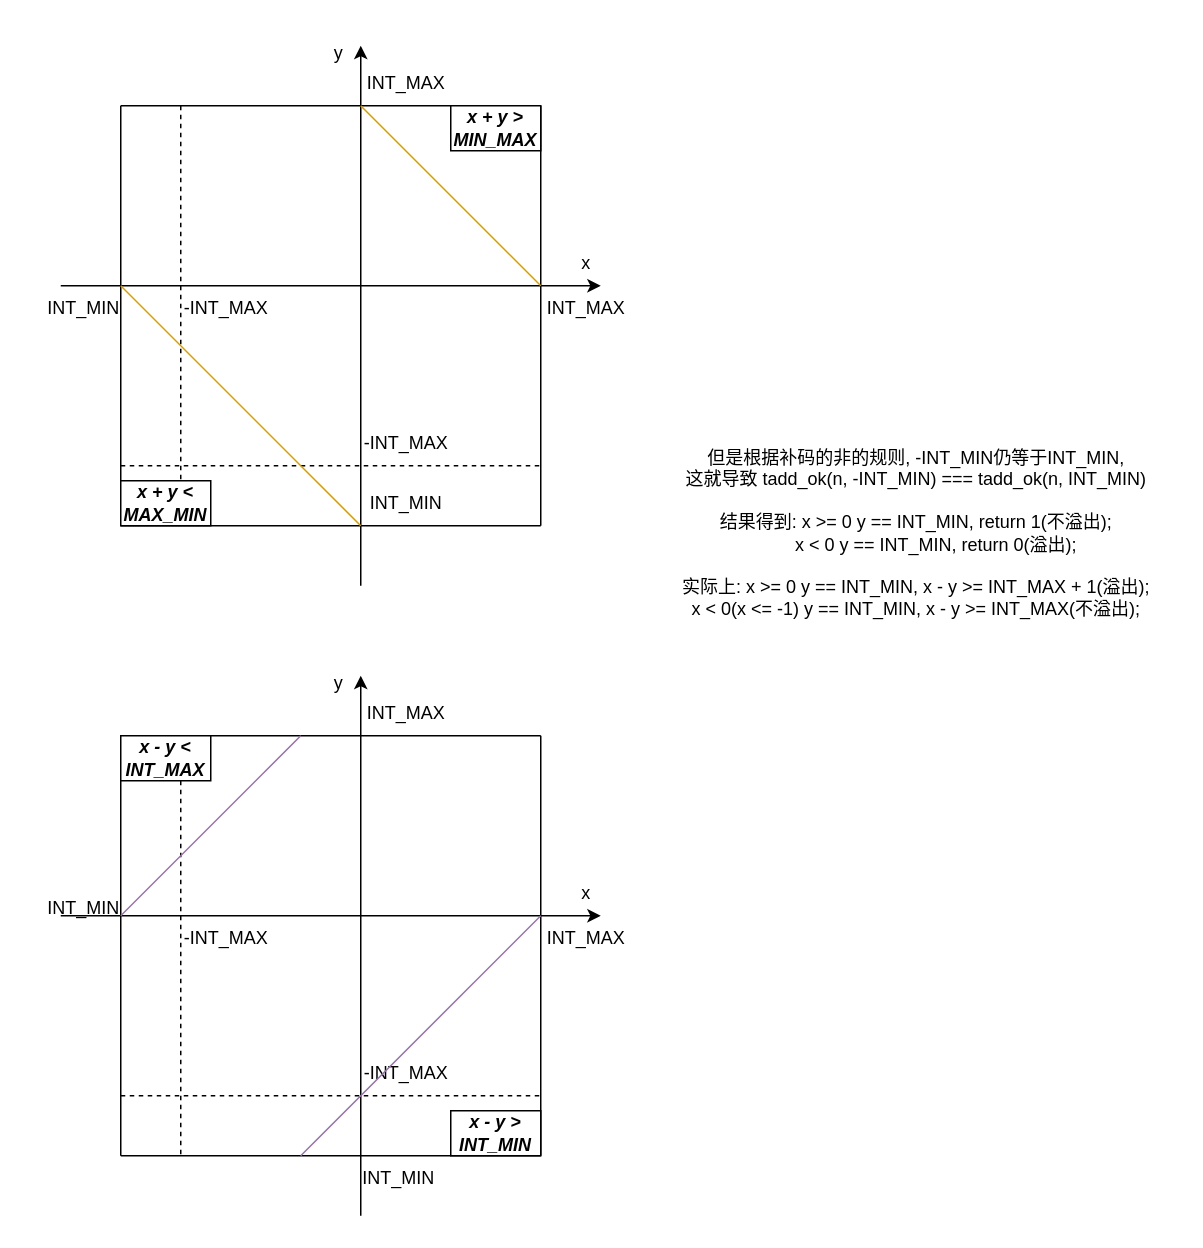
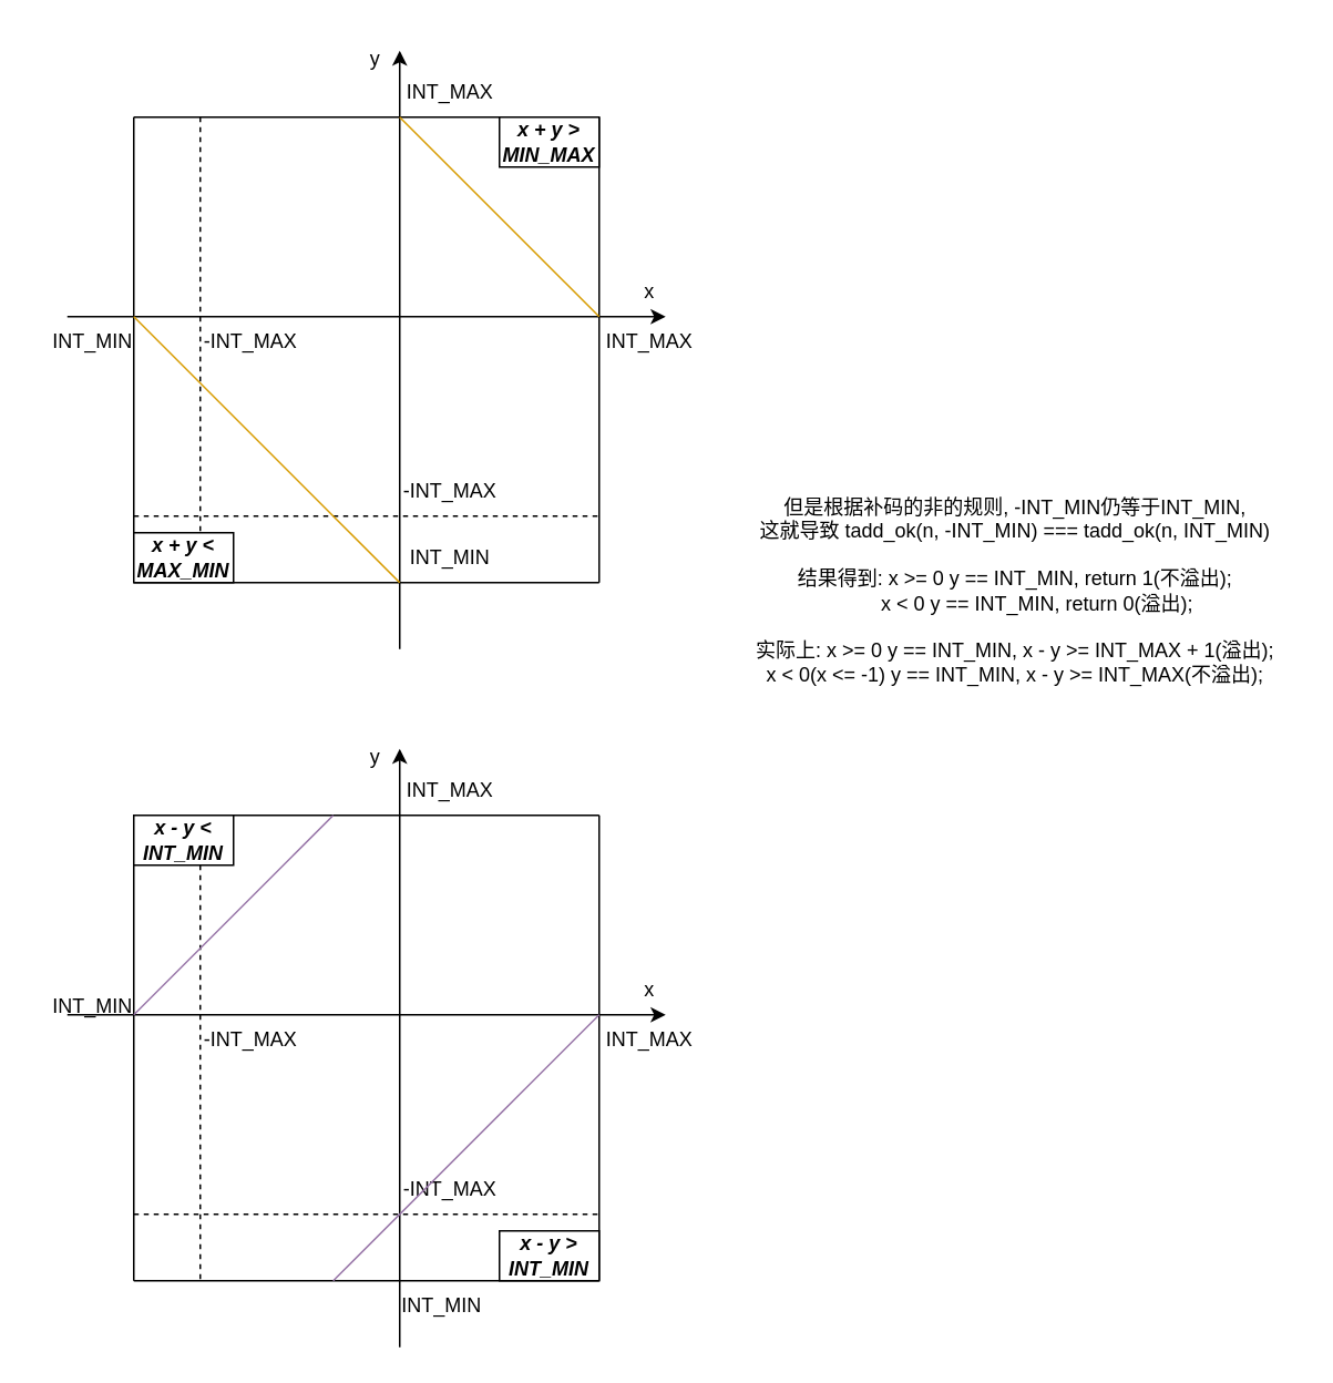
- <mxCell id="41" value="&lt;b&gt;&lt;i&gt;x - y &amp;lt; INT_MAX&lt;br&gt;&lt;/i&gt;&lt;/b&gt;" style="whiteSpace=wrap;html=1;" vertex="1" parent="1"><mxGeometry x="80" y="490" width="60" height="30" as="geometry" /></mxCell>
+ <mxCell id="41" value="&lt;b&gt;&lt;i&gt;x - y &amp;lt; INT_MIN&lt;br&gt;&lt;/i&gt;&lt;/b&gt;" style="whiteSpace=wrap;html=1;" vertex="1" parent="1"><mxGeometry x="80" y="490" width="60" height="30" as="geometry" /></mxCell>
